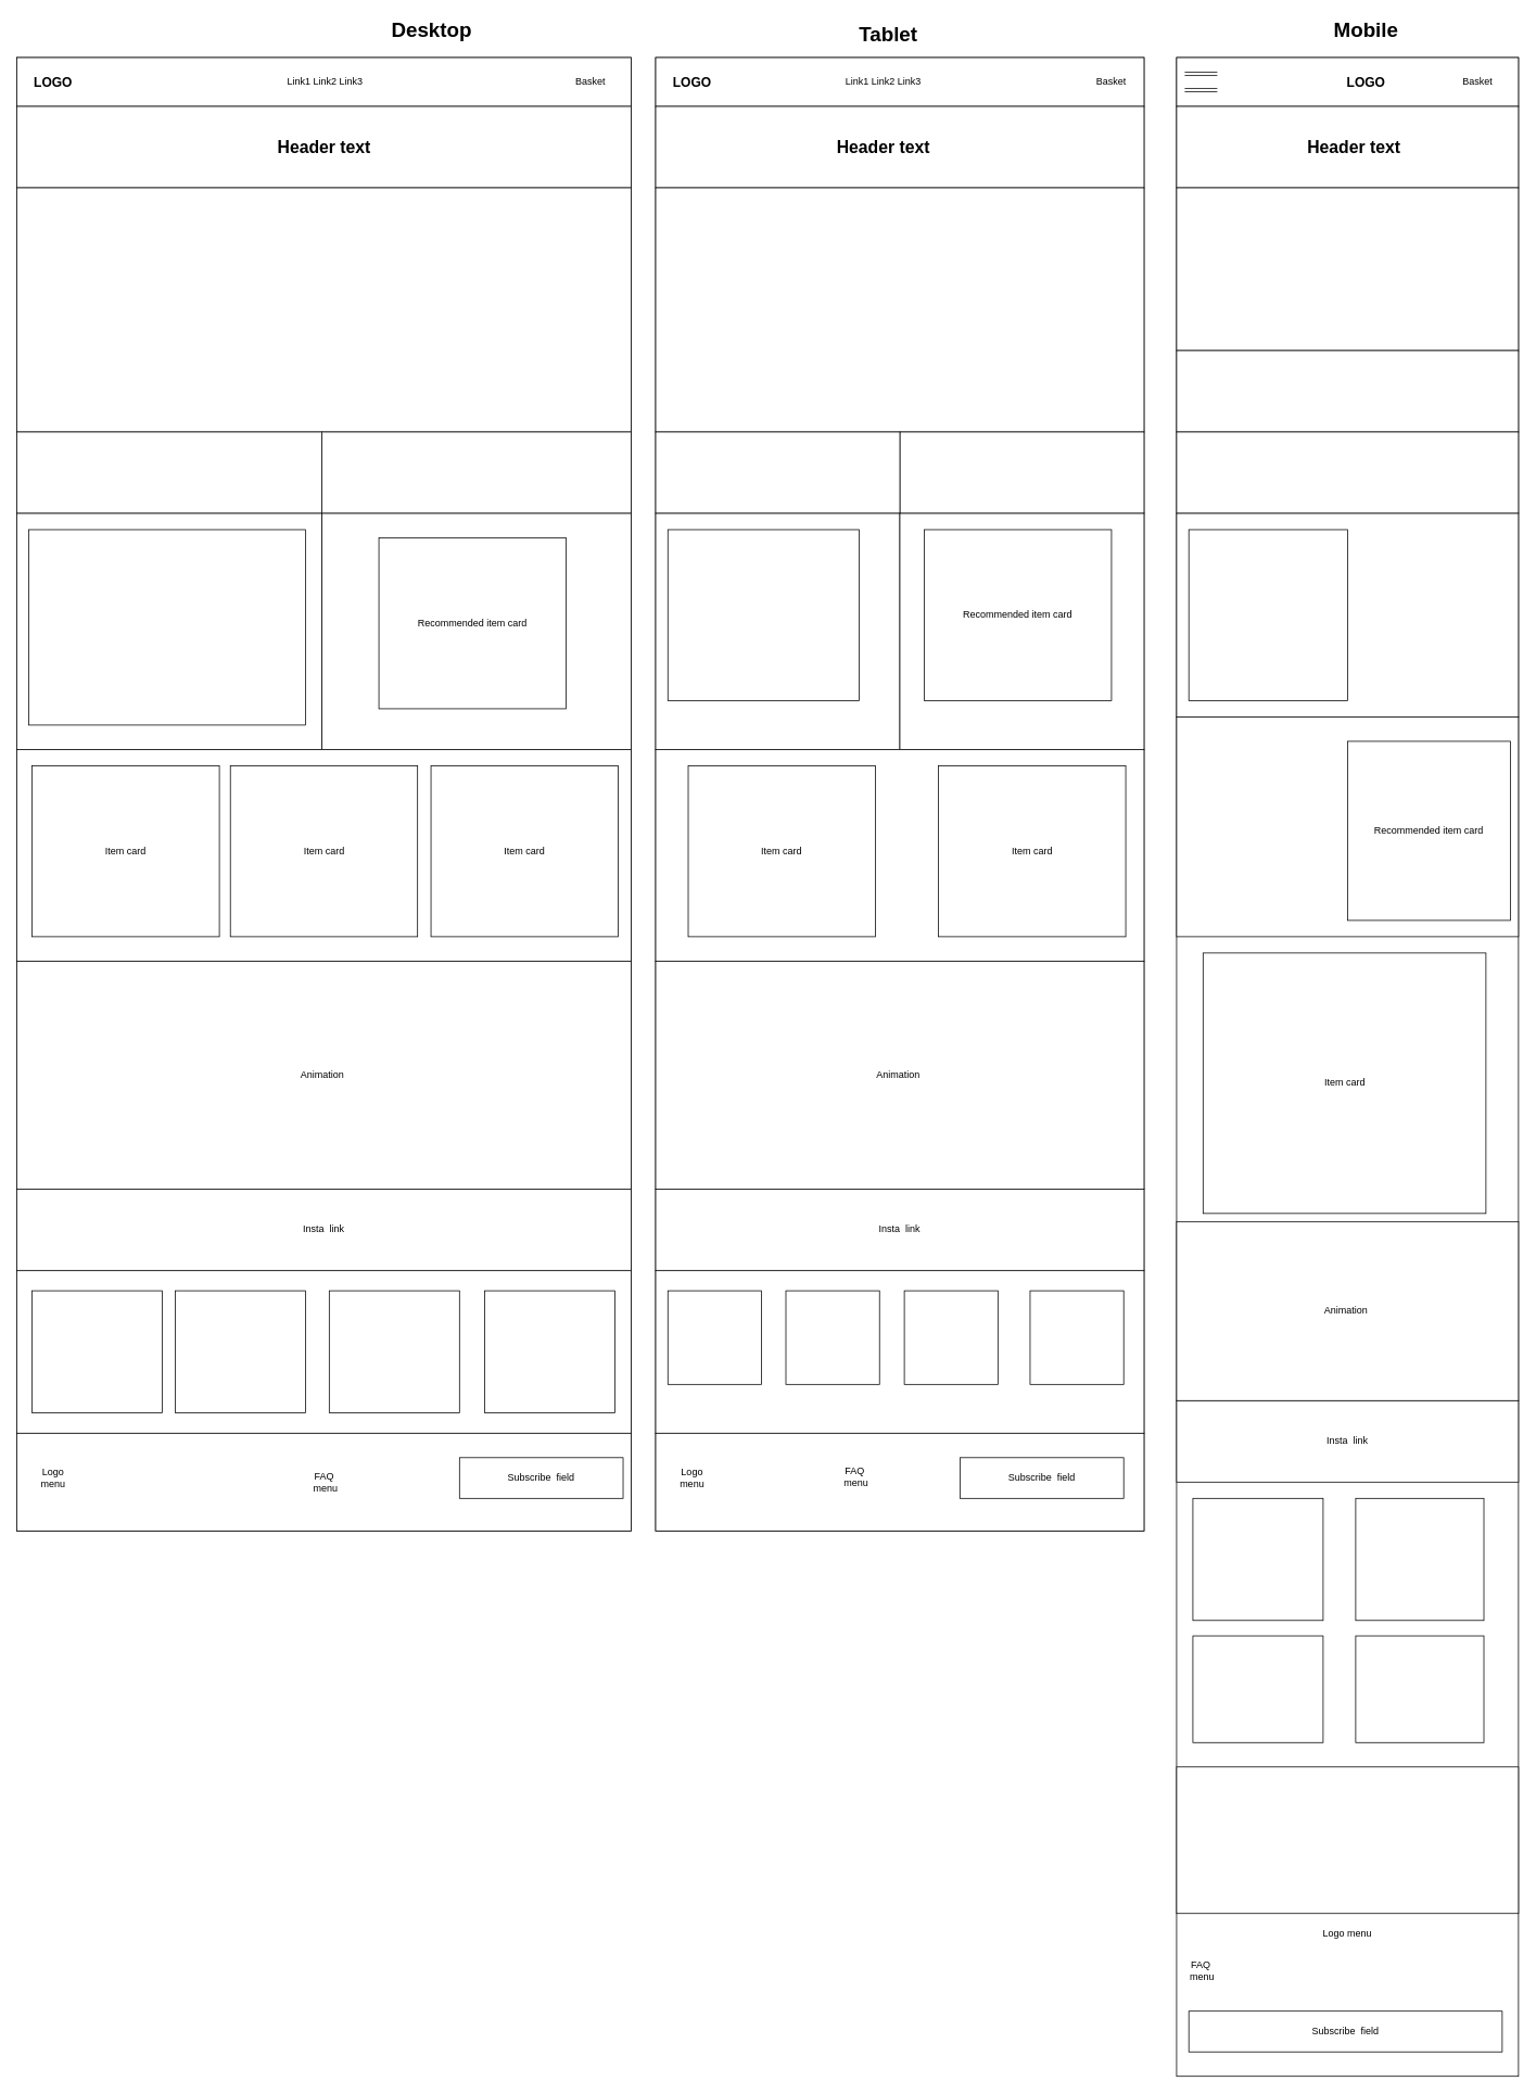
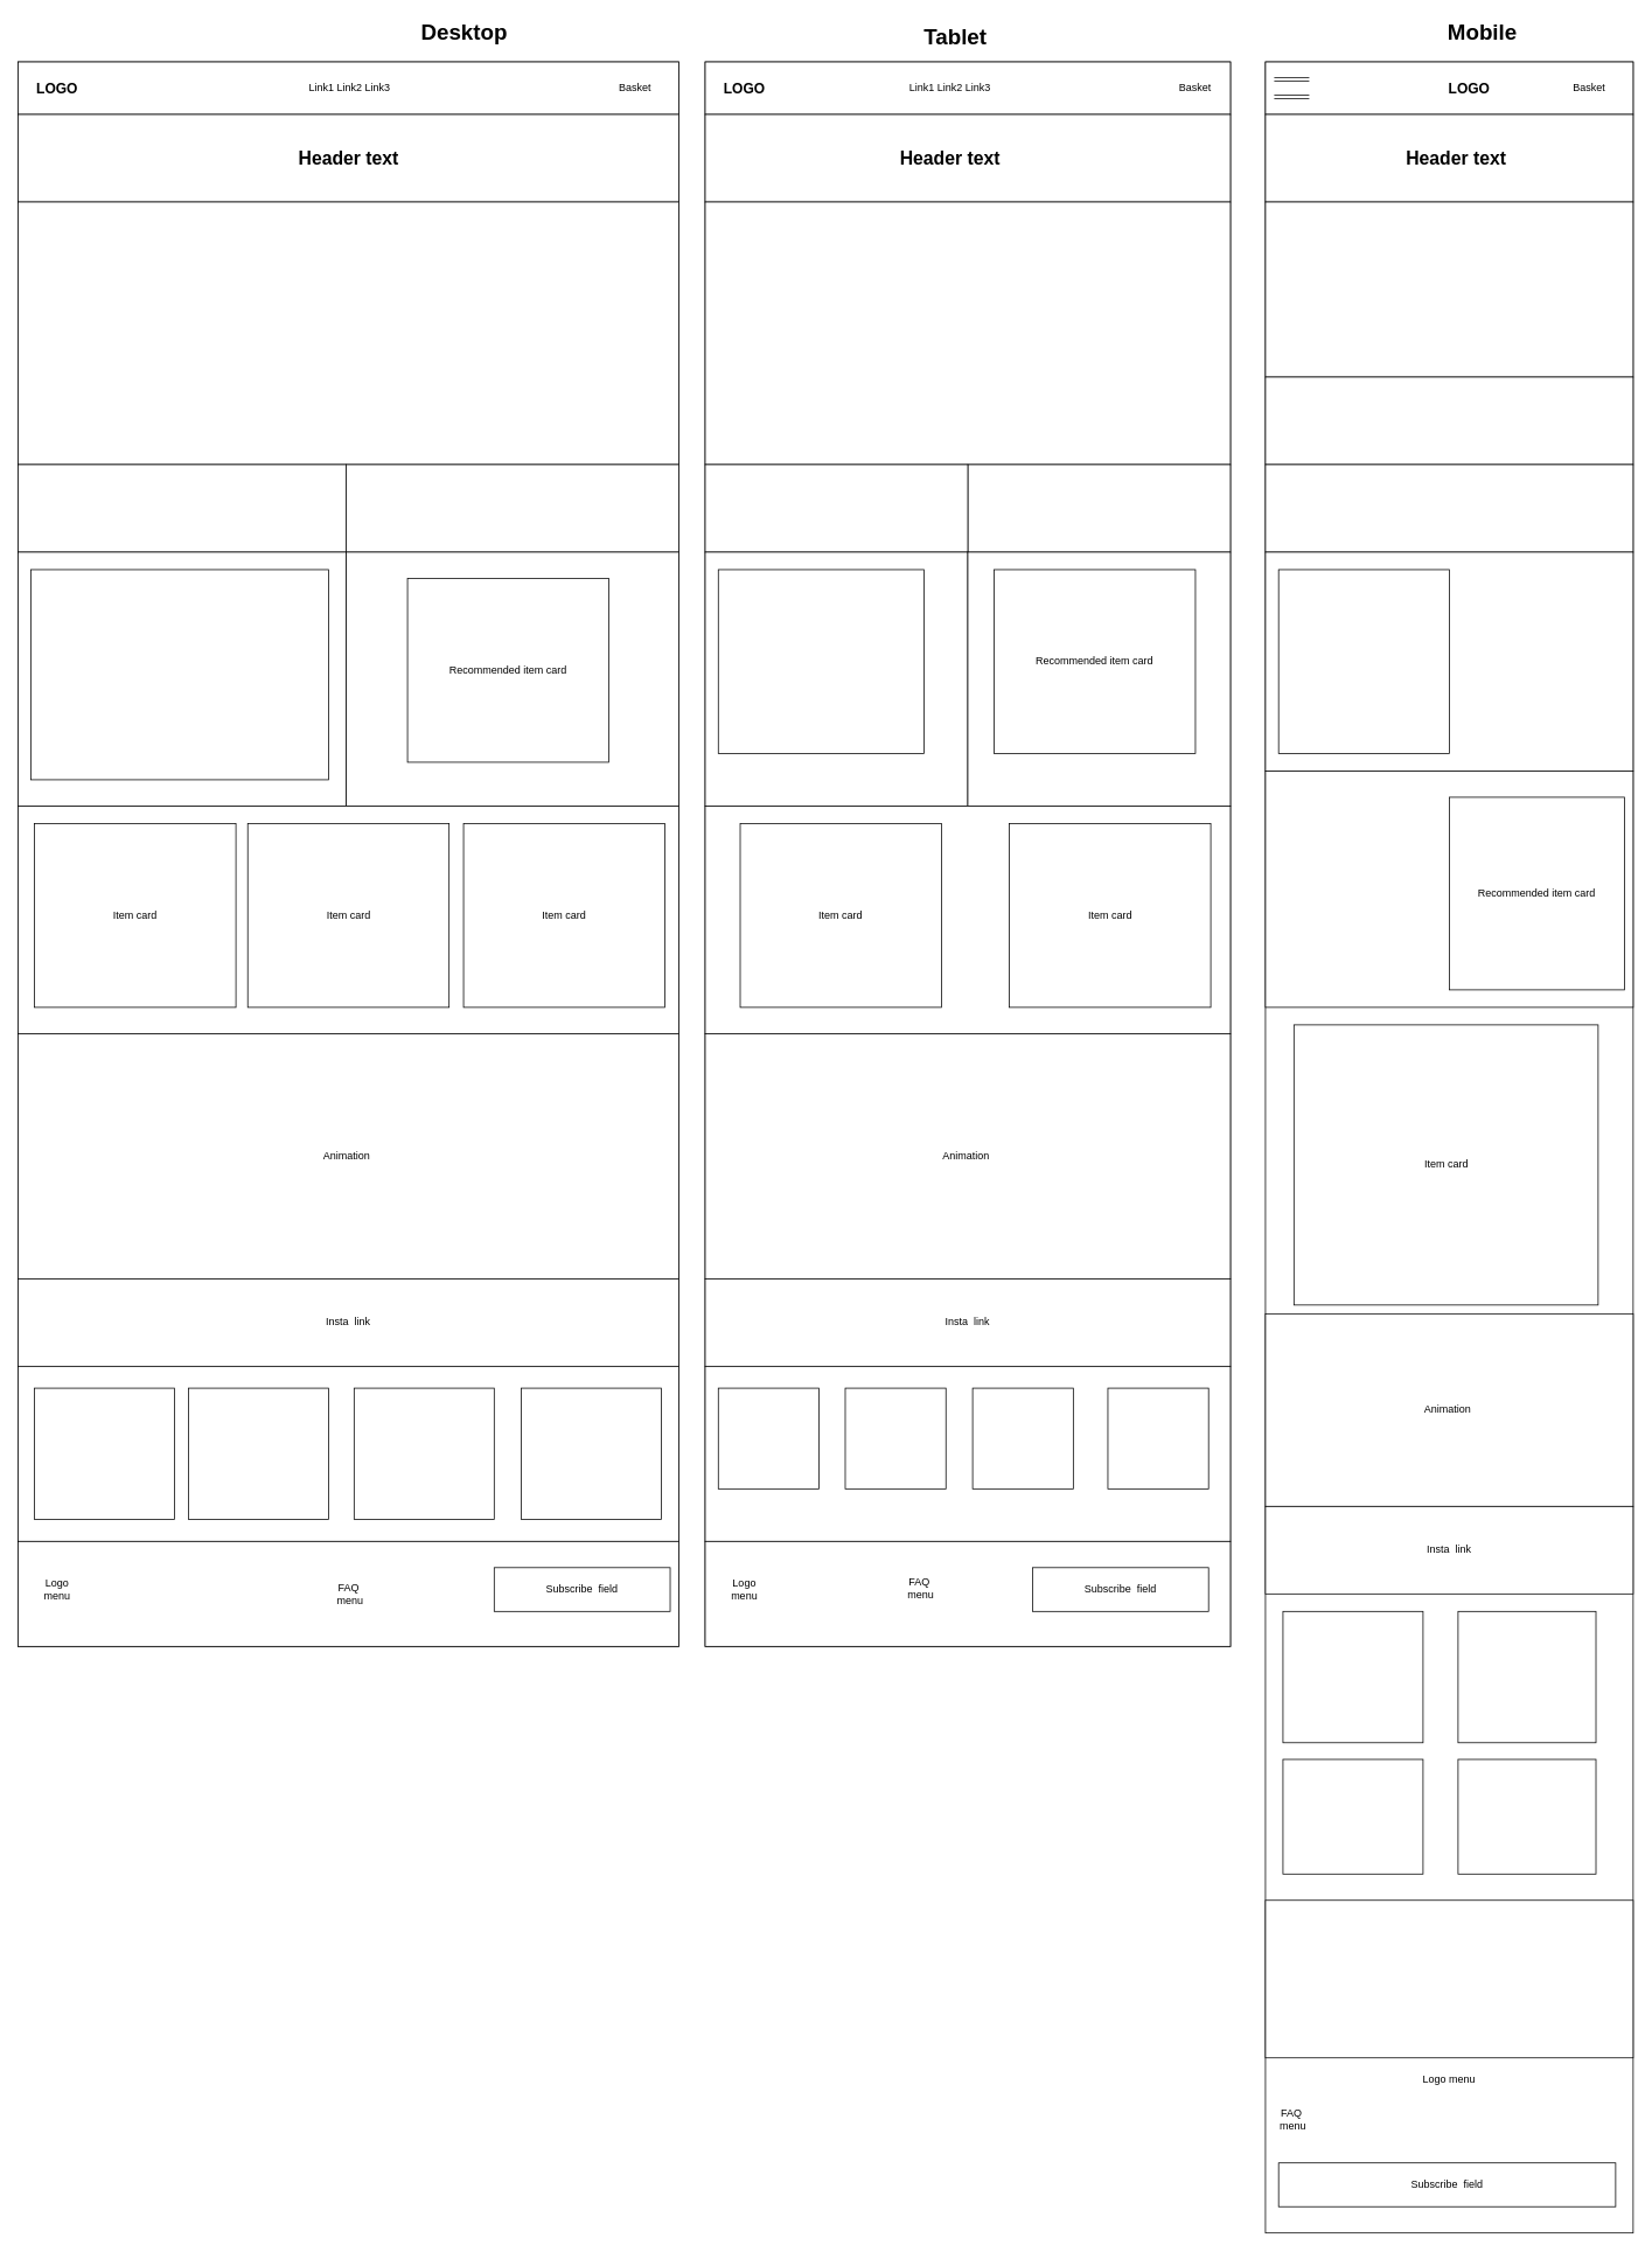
- <mxCell id="85" value="&lt;b&gt;&lt;font style=&quot;font-size: 25px;&quot;&gt;Mobile&lt;/font&gt;&lt;/b&gt;" style="text;html=1;align=center;verticalAlign=middle;whiteSpace=wrap;rounded=0;" vertex="1" parent="1"><mxGeometry x="1647.5" width="60" height="30" as="geometry" y="20" /></mxCell>
+ <mxCell id="85" value="&lt;b&gt;&lt;font style=&quot;font-size: 25px;&quot;&gt;Mobile&lt;/font&gt;&lt;/b&gt;" style="text;html=1;align=center;verticalAlign=middle;whiteSpace=wrap;rounded=0;" vertex="1" parent="1"><mxGeometry x="1662.5" y="20" width="60" height="30" as="geometry" /></mxCell>
